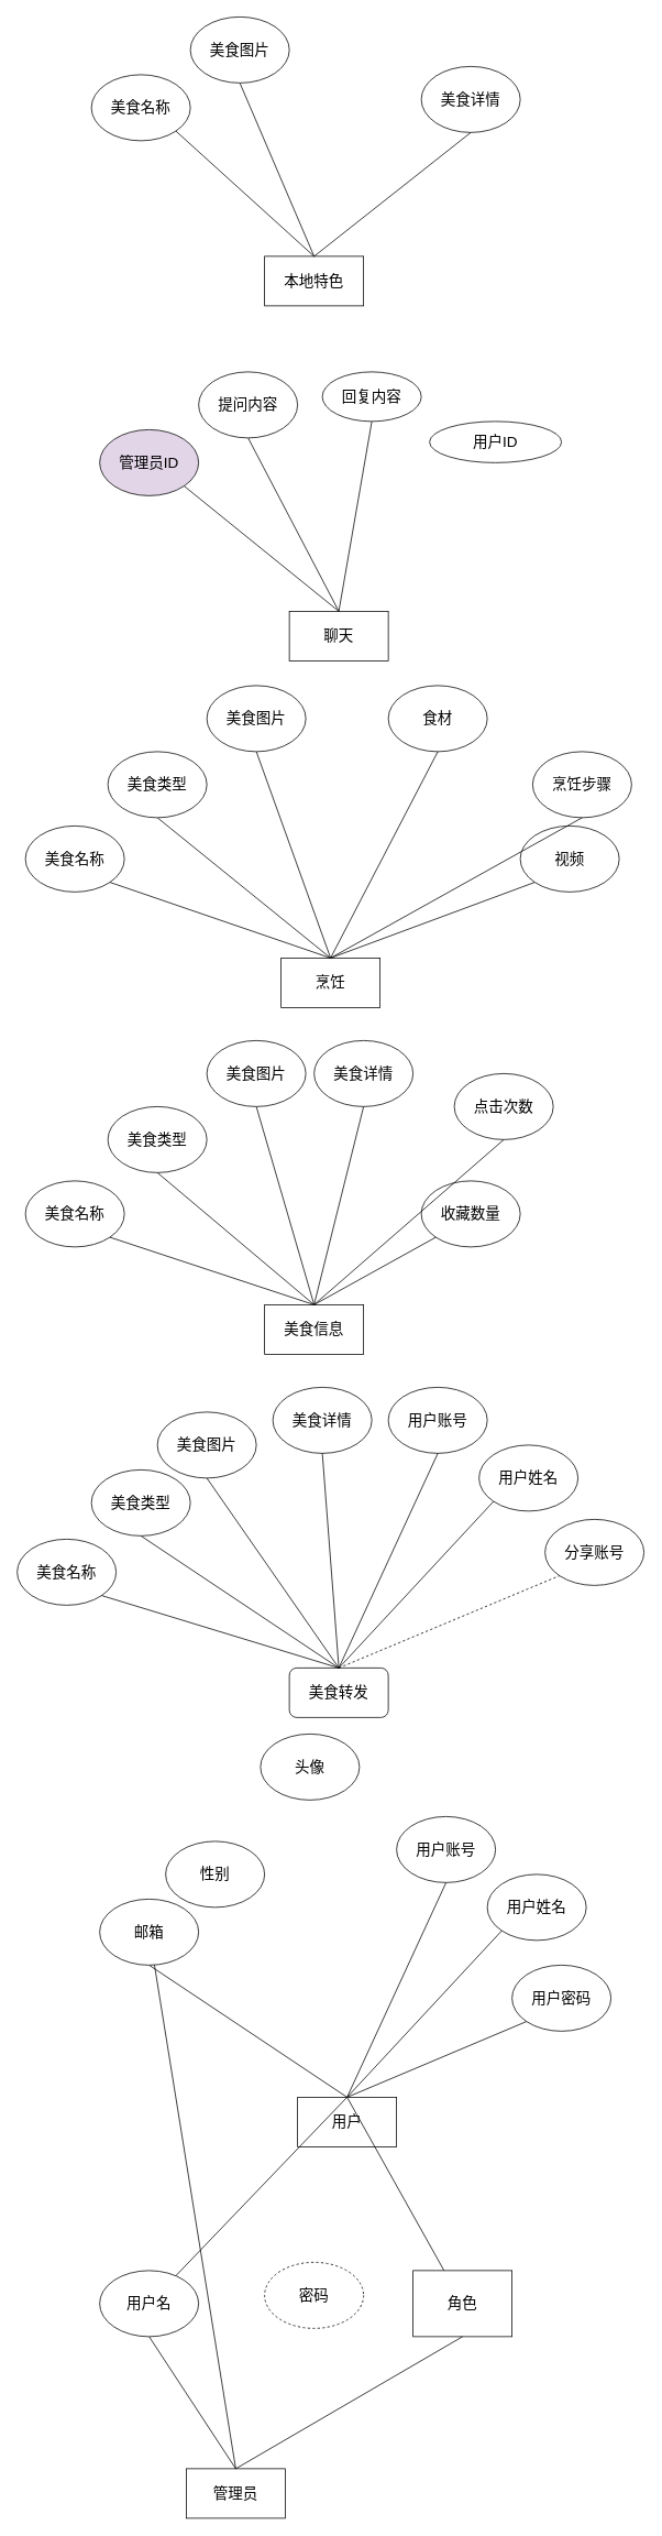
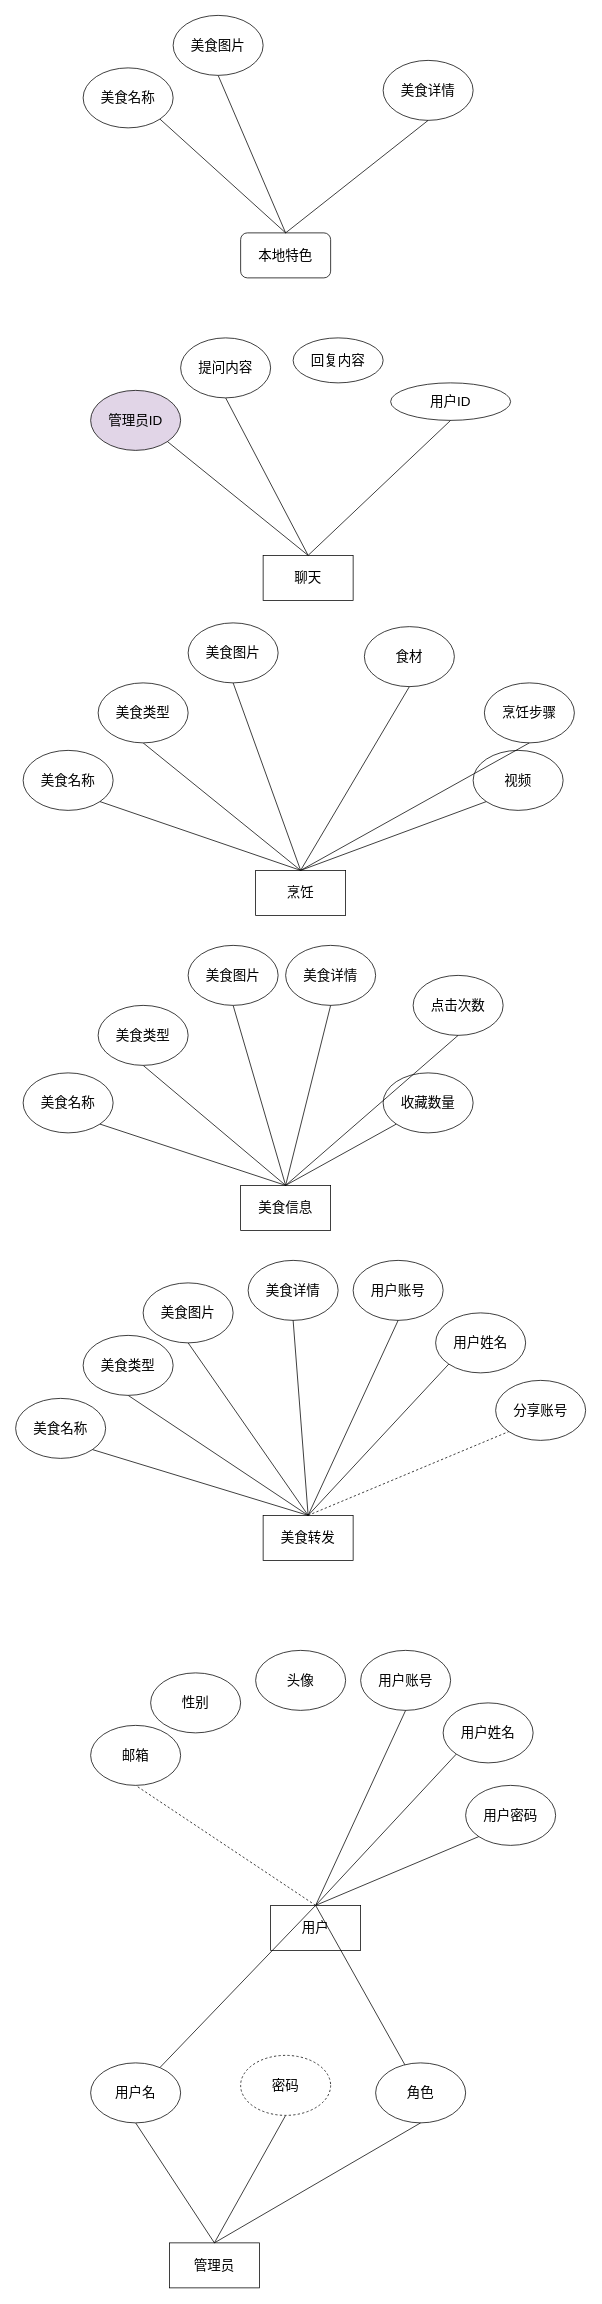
- <mxCell id="2" value="&lt;font style=&quot;font-size: 18px;&quot;&gt;本地特色&lt;/font&gt;" style="rounded=0;whiteSpace=wrap;html=1;" vertex="1" parent="1"><mxGeometry x="320" y="310" width="120" height="60" as="geometry" /></mxCell>
+ <mxCell id="2" value="&lt;font style=&quot;font-size: 18px;&quot;&gt;本地特色&lt;/font&gt;" style="whiteSpace=wrap;html=1;rounded=1;" vertex="1" parent="1"><mxGeometry x="320" y="310" width="120" height="60" as="geometry" /></mxCell>
- <mxCell id="13" value="" style="endArrow=none;html=1;rounded=0;exitX=0.5;exitY=0;exitDx=0;exitDy=0;entryX=0.5;entryY=1;entryDx=0;entryDy=0;" edge="1" parent="1" source="9" target="15"><mxGeometry width="50" height="50" relative="1" as="geometry"><mxPoint x="580" y="700" as="sourcePoint" /><mxPoint x="390" y="530" as="targetPoint" /></mxGeometry></mxCell>
+ <mxCell id="17" value="" style="endArrow=none;html=1;rounded=0;exitX=0.5;exitY=0;exitDx=0;exitDy=0;entryX=0.5;entryY=1;entryDx=0;entryDy=0;" edge="1" parent="1" source="9" target="16"><mxGeometry width="50" height="50" relative="1" as="geometry"><mxPoint x="400" y="750" as="sourcePoint" /><mxPoint x="410" y="530" as="targetPoint" /></mxGeometry></mxCell>
- <mxCell id="25" value="&lt;span style=&quot;font-size: 18px;&quot;&gt;食材&lt;/span&gt;" style="ellipse;whiteSpace=wrap;html=1;" vertex="1" parent="1"><mxGeometry x="470" y="830" width="120" height="80" as="geometry" /></mxCell>
+ <mxCell id="25" value="&lt;span style=&quot;font-size: 18px;&quot;&gt;食材&lt;/span&gt;" style="ellipse;whiteSpace=wrap;html=1;" vertex="1" parent="1"><mxGeometry x="485" y="835" width="120" height="80" as="geometry" /></mxCell>
- <mxCell id="44" value="&lt;font style=&quot;font-size: 18px;&quot;&gt;美食转发&lt;/font&gt;" style="whiteSpace=wrap;html=1;rounded=1;" vertex="1" parent="1"><mxGeometry x="350" y="2020" width="120" height="60" as="geometry" /></mxCell>
+ <mxCell id="44" value="&lt;font style=&quot;font-size: 18px;&quot;&gt;美食转发&lt;/font&gt;" style="rounded=0;whiteSpace=wrap;html=1;" vertex="1" parent="1"><mxGeometry x="350" y="2020" width="120" height="60" as="geometry" /></mxCell>
- <mxCell id="64" value="&lt;span style=&quot;font-size: 18px;&quot;&gt;头像&lt;/span&gt;" style="ellipse;whiteSpace=wrap;html=1;" vertex="1" parent="1"><mxGeometry x="315" y="2100" width="120" height="80" as="geometry" /></mxCell>
+ <mxCell id="64" value="&lt;span style=&quot;font-size: 18px;&quot;&gt;头像&lt;/span&gt;" style="ellipse;whiteSpace=wrap;html=1;" vertex="1" parent="1"><mxGeometry x="340" y="2200" width="120" height="80" as="geometry" /></mxCell>
- <mxCell id="60" value="" style="endArrow=none;html=1;rounded=0;entryX=0.5;entryY=1;entryDx=0;entryDy=0;exitX=0.5;exitY=0;exitDx=0;exitDy=0;" edge="1" parent="1" source="59" target="62"><mxGeometry width="50" height="50" relative="1" as="geometry"><mxPoint x="430" y="2550" as="sourcePoint" /><mxPoint x="330" y="2350" as="targetPoint" /></mxGeometry></mxCell>
+ <mxCell id="60" value="" style="endArrow=none;html=1;rounded=0;entryX=0.5;entryY=1;entryDx=0;entryDy=0;exitX=0.5;exitY=0;exitDx=0;exitDy=0;dashed=1;" edge="1" parent="1" source="59" target="62"><mxGeometry width="50" height="50" relative="1" as="geometry"><mxPoint x="430" y="2550" as="sourcePoint" /><mxPoint x="330" y="2350" as="targetPoint" /></mxGeometry></mxCell>
- <mxCell id="74" value="" style="endArrow=none;html=1;rounded=0;exitX=0.5;exitY=0;exitDx=0;exitDy=0;" edge="1" parent="1" source="72" target="62"><mxGeometry width="50" height="50" relative="1" as="geometry"><mxPoint x="575" y="2950" as="sourcePoint" /><mxPoint x="385" y="2780" as="targetPoint" /></mxGeometry></mxCell>
+ <mxCell id="74" value="" style="endArrow=none;html=1;rounded=0;exitX=0.5;exitY=0;exitDx=0;exitDy=0;entryX=0.5;entryY=1;entryDx=0;entryDy=0;" edge="1" parent="1" source="72" target="76"><mxGeometry width="50" height="50" relative="1" as="geometry"><mxPoint x="575" y="2950" as="sourcePoint" /><mxPoint x="385" y="2780" as="targetPoint" /></mxGeometry></mxCell>
- <mxCell id="77" value="&lt;span style=&quot;font-size: 18px;&quot;&gt;角色&lt;/span&gt;" style="whiteSpace=wrap;html=1;rounded=0;" vertex="1" parent="1"><mxGeometry x="500" y="2750" width="120" height="80" as="geometry" /></mxCell>
+ <mxCell id="77" value="&lt;span style=&quot;font-size: 18px;&quot;&gt;角色&lt;/span&gt;" style="ellipse;whiteSpace=wrap;html=1;" vertex="1" parent="1"><mxGeometry x="500" y="2750" width="120" height="80" as="geometry" /></mxCell>
